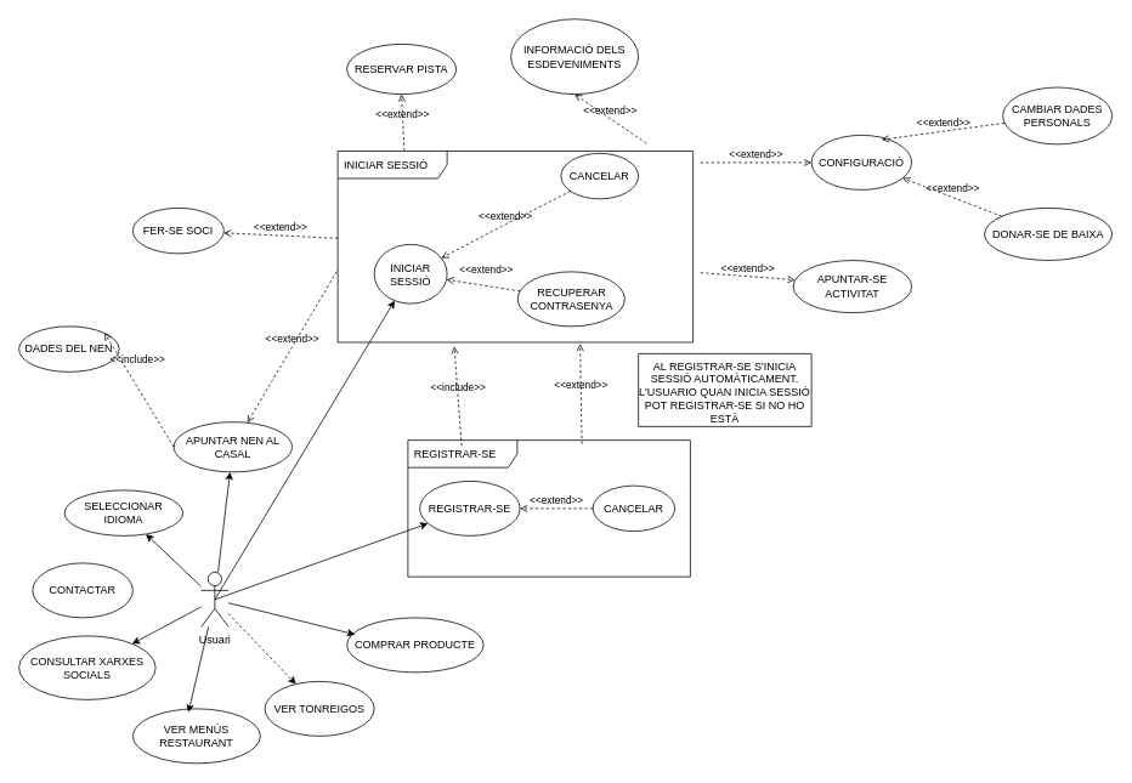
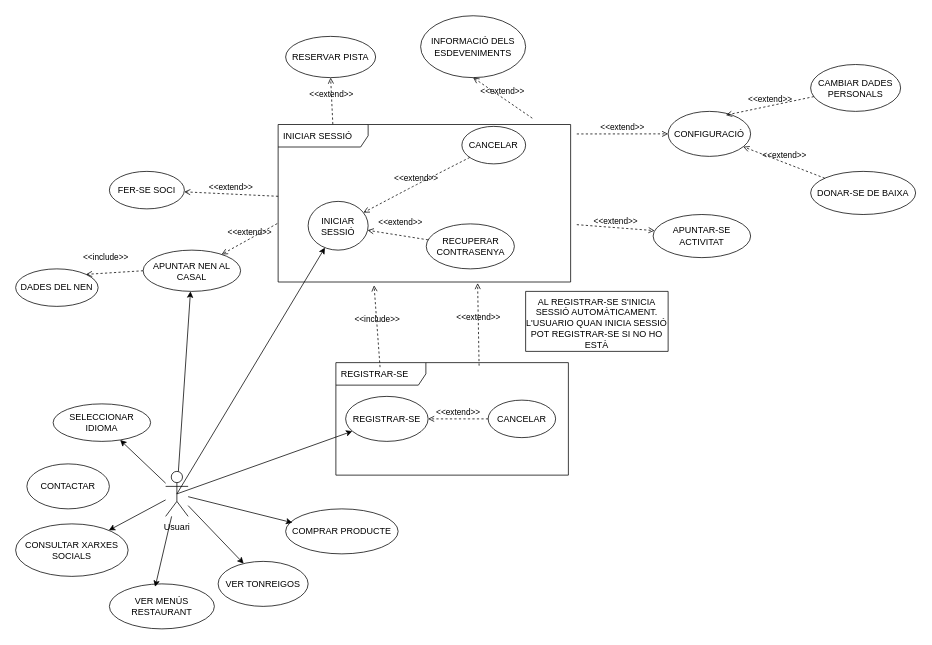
- <mxCell id="32" value="CAMBIAR DADES PERSONALS" style="ellipse;whiteSpace=wrap;html=1;" parent="1" vertex="1"><mxGeometry x="1100" y="95.5" width="120" height="62.5" as="geometry" /></mxCell>
+ <mxCell id="32" value="CAMBIAR DADES PERSONALS" style="ellipse;whiteSpace=wrap;html=1;" parent="1" vertex="1"><mxGeometry x="1080" y="85.5" width="120" height="62.5" as="geometry" /></mxCell>
- <mxCell id="16" value="APUNTAR NEN AL CASAL" style="ellipse;whiteSpace=wrap;html=1;" parent="1" vertex="1"><mxGeometry x="190" y="463" width="130" height="55" as="geometry" /></mxCell>
+ <mxCell id="16" value="APUNTAR NEN AL CASAL" style="ellipse;whiteSpace=wrap;html=1;" parent="1" vertex="1"><mxGeometry x="190" y="333" width="130" height="55" as="geometry" /></mxCell>
- <mxCell id="37" value="" style="endArrow=classic;html=1;dashed=1;" parent="1" source="2" target="36" edge="1"><mxGeometry width="50" height="50" relative="1" as="geometry"><mxPoint x="370" y="708" as="sourcePoint" /><mxPoint x="420" y="658" as="targetPoint" /></mxGeometry></mxCell>
+ <mxCell id="37" value="" style="endArrow=classic;html=1;" parent="1" source="2" target="36" edge="1"><mxGeometry width="50" height="50" relative="1" as="geometry"><mxPoint x="370" y="708" as="sourcePoint" /><mxPoint x="420" y="658" as="targetPoint" /></mxGeometry></mxCell>
